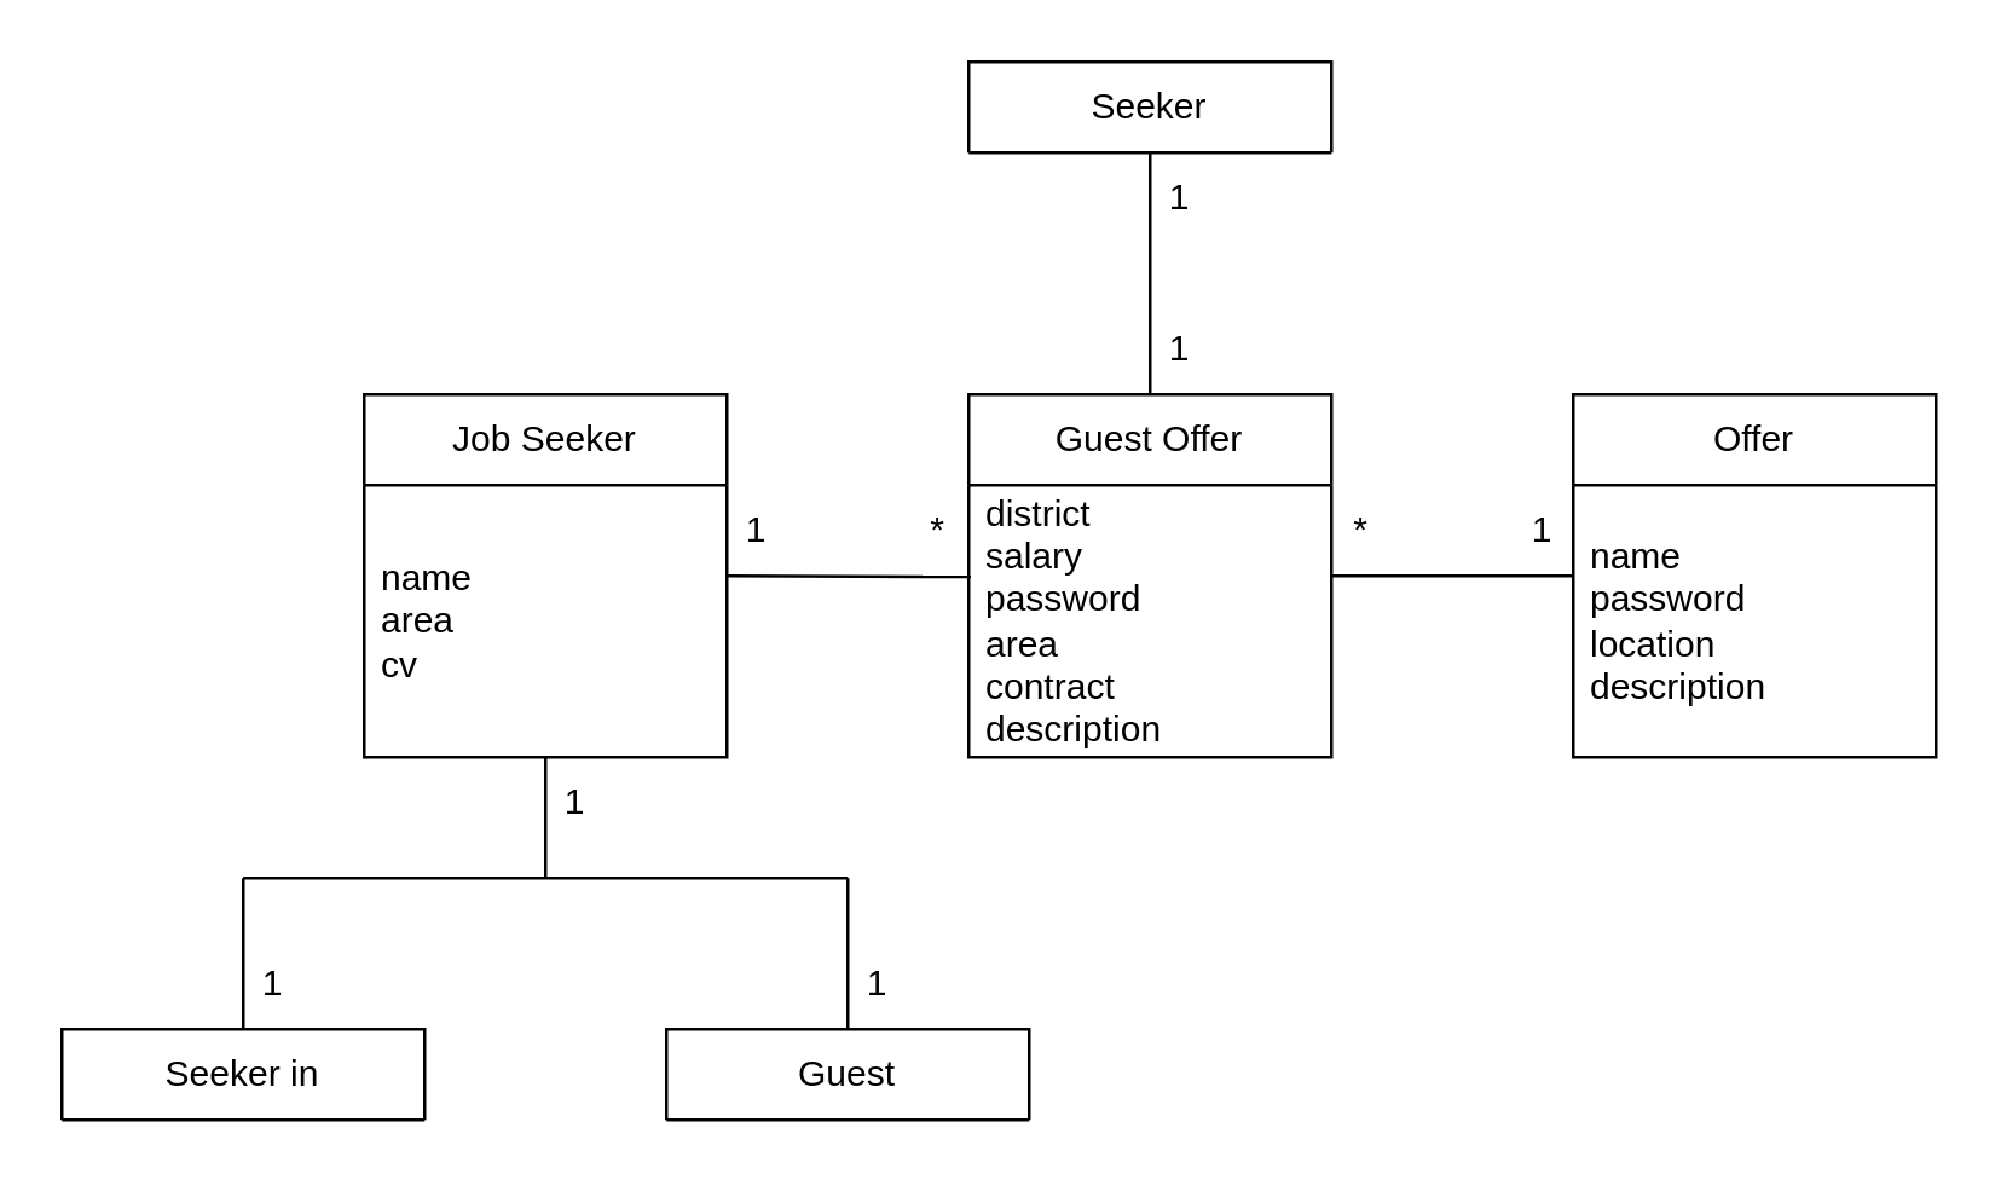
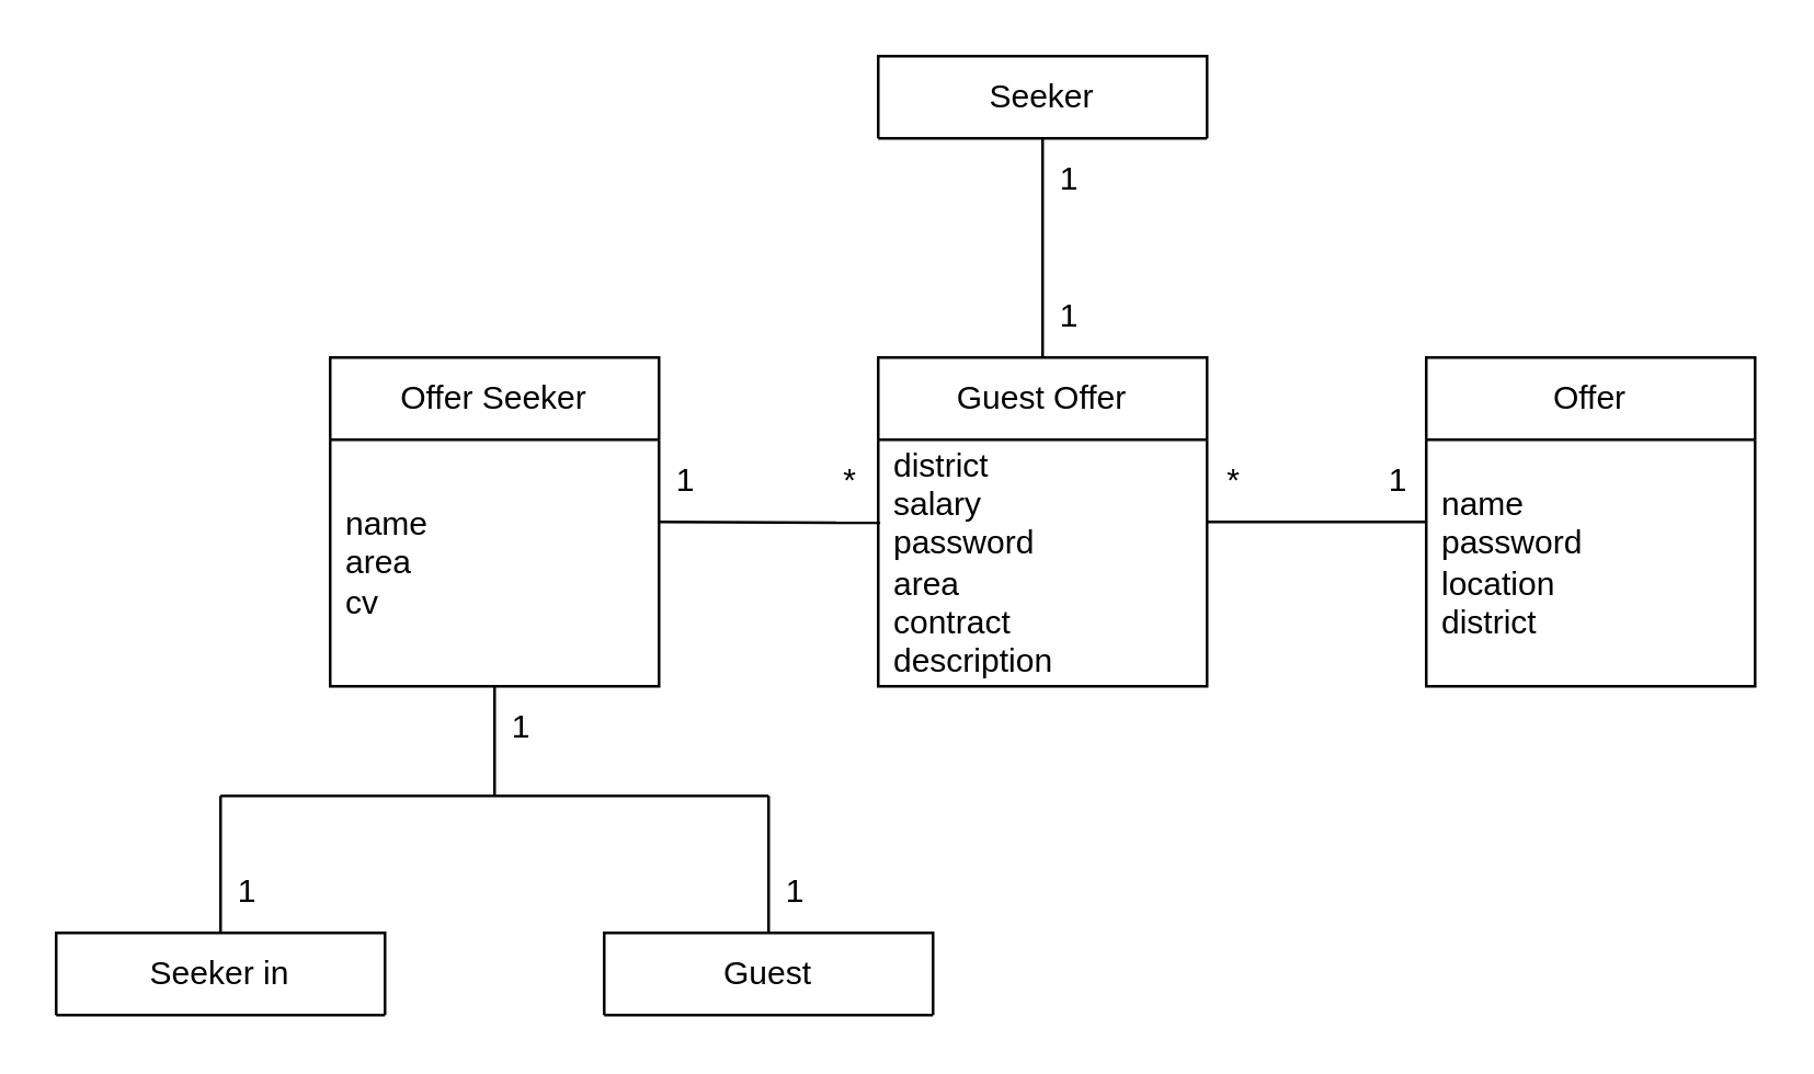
- <mxCell id="4" value="Job Seeker" style="swimlane;fontStyle=0;childLayout=stackLayout;horizontal=1;startSize=30;horizontalStack=0;resizeParent=1;resizeParentMax=0;resizeLast=0;collapsible=1;marginBottom=0;whiteSpace=wrap;html=1;" parent="1" vertex="1"><mxGeometry x="120" y="130" width="120" height="120" as="geometry" /></mxCell>
+ <mxCell id="4" value="Offer Seeker" style="swimlane;fontStyle=0;childLayout=stackLayout;horizontal=1;startSize=30;horizontalStack=0;resizeParent=1;resizeParentMax=0;resizeLast=0;collapsible=1;marginBottom=0;whiteSpace=wrap;html=1;" parent="1" vertex="1"><mxGeometry x="120" y="130" width="120" height="120" as="geometry" /></mxCell>
- <mxCell id="3" value="name&lt;br&gt;password&lt;br&gt;location&lt;br&gt;description" style="text;strokeColor=none;fillColor=none;align=left;verticalAlign=middle;spacingLeft=4;spacingRight=4;overflow=hidden;points=[[0,0.5],[1,0.5]];portConstraint=eastwest;rotatable=0;whiteSpace=wrap;html=1;" parent="2" vertex="1"><mxGeometry y="30" width="120" height="90" as="geometry" /></mxCell>
+ <mxCell id="3" value="name&lt;br&gt;password&lt;br&gt;location&lt;br&gt;district" style="text;strokeColor=none;fillColor=none;align=left;verticalAlign=middle;spacingLeft=4;spacingRight=4;overflow=hidden;points=[[0,0.5],[1,0.5]];portConstraint=eastwest;rotatable=0;whiteSpace=wrap;html=1;" parent="2" vertex="1"><mxGeometry y="30" width="120" height="90" as="geometry" /></mxCell>
